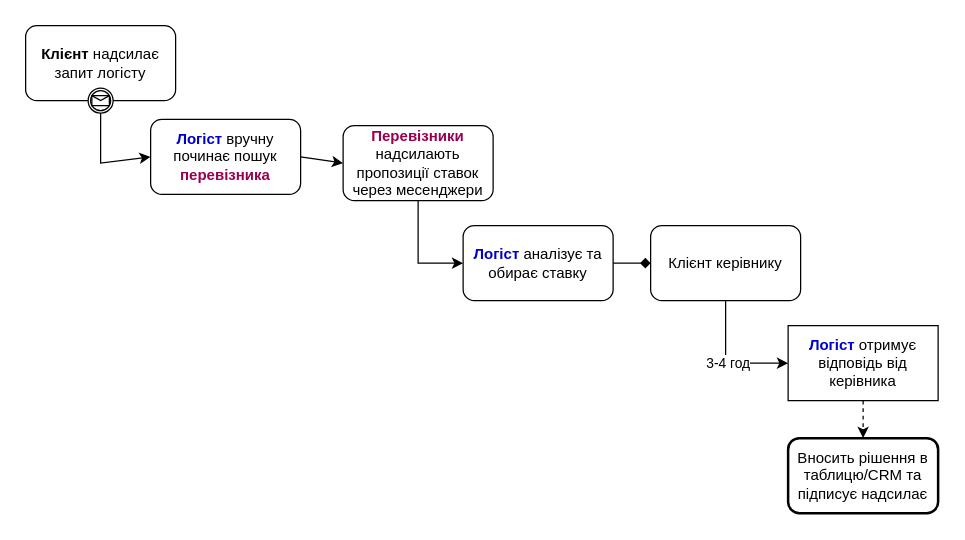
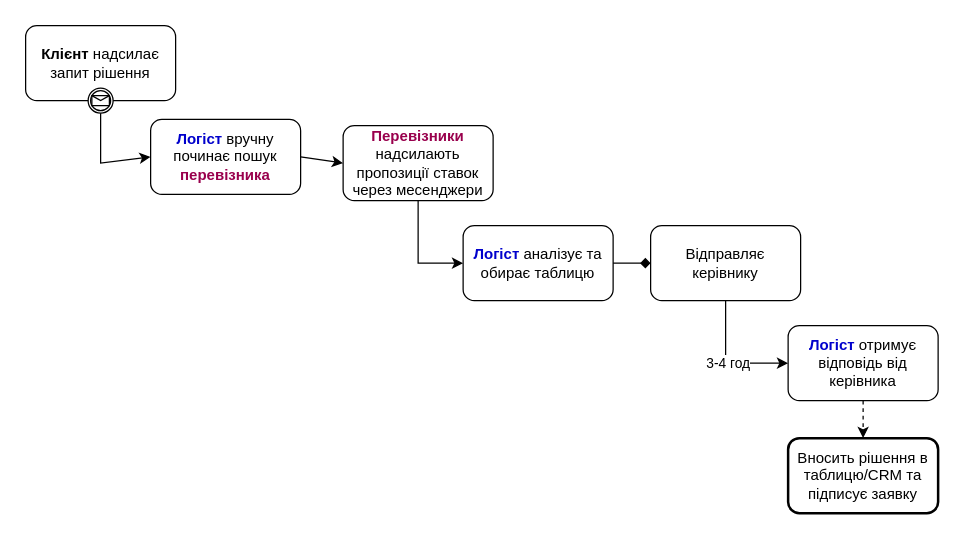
- <mxCell id="2" value="&lt;b&gt;Клієнт &lt;/b&gt;надсилає запит логісту" style="rounded=1;whiteSpace=wrap;html=1;" vertex="1" parent="1"><mxGeometry x="20" y="20" width="120" height="60" as="geometry" /></mxCell>
+ <mxCell id="2" value="&lt;b&gt;Клієнт &lt;/b&gt;надсилає запит рішення" style="rounded=1;whiteSpace=wrap;html=1;" vertex="1" parent="1"><mxGeometry x="20" y="20" width="120" height="60" as="geometry" /></mxCell>
- <mxCell id="8" value="&lt;font&gt;&lt;b style=&quot;color: light-dark(rgb(0, 0, 204), rgb(212, 212, 255));&quot;&gt;Логіст&lt;/b&gt;&lt;font style=&quot;color: rgb(0, 0, 0);&quot;&gt; аналізує та обирає ставку&lt;/font&gt;&lt;/font&gt;" style="rounded=1;whiteSpace=wrap;html=1;" vertex="1" parent="1"><mxGeometry x="370" y="180" width="120" height="60" as="geometry" /></mxCell>
+ <mxCell id="8" value="&lt;font&gt;&lt;b style=&quot;color: light-dark(rgb(0, 0, 204), rgb(212, 212, 255));&quot;&gt;Логіст&lt;/b&gt;&lt;font style=&quot;color: rgb(0, 0, 0);&quot;&gt; аналізує та обирає таблицю&lt;/font&gt;&lt;/font&gt;" style="rounded=1;whiteSpace=wrap;html=1;" vertex="1" parent="1"><mxGeometry x="370" y="180" width="120" height="60" as="geometry" /></mxCell>
- <mxCell id="10" value="Клієнт керівнику" style="rounded=1;whiteSpace=wrap;html=1;" vertex="1" parent="1"><mxGeometry x="520" y="180" width="120" height="60" as="geometry" /></mxCell>
+ <mxCell id="10" value="Відправляє керівнику" style="rounded=1;whiteSpace=wrap;html=1;" vertex="1" parent="1"><mxGeometry x="520" y="180" width="120" height="60" as="geometry" /></mxCell>
- <mxCell id="16" value="&lt;b style=&quot;color: light-dark(rgb(0, 0, 204), rgb(212, 212, 255));&quot;&gt;Логіст&lt;/b&gt;&amp;nbsp;отримує відповідь від керівника" style="whiteSpace=wrap;html=1;rounded=0;" vertex="1" parent="1"><mxGeometry x="630" y="260" width="120" height="60" as="geometry" /></mxCell>
+ <mxCell id="16" value="&lt;b style=&quot;color: light-dark(rgb(0, 0, 204), rgb(212, 212, 255));&quot;&gt;Логіст&lt;/b&gt;&amp;nbsp;отримує відповідь від керівника" style="rounded=1;whiteSpace=wrap;html=1;" vertex="1" parent="1"><mxGeometry x="630" y="260" width="120" height="60" as="geometry" /></mxCell>
- <mxCell id="17" value="В&lt;span style=&quot;background-color: transparent; color: light-dark(rgb(0, 0, 0), rgb(255, 255, 255));&quot;&gt;носить рішення в таблицю/CRM та підписує надсилає&lt;/span&gt;" style="rounded=1;whiteSpace=wrap;html=1;strokeWidth=2;" vertex="1" parent="1"><mxGeometry x="630" y="350" width="120" height="60" as="geometry" /></mxCell>
+ <mxCell id="17" value="В&lt;span style=&quot;background-color: transparent; color: light-dark(rgb(0, 0, 0), rgb(255, 255, 255));&quot;&gt;носить рішення в таблицю/CRM та підписує заявку&lt;/span&gt;" style="rounded=1;whiteSpace=wrap;html=1;strokeWidth=2;" vertex="1" parent="1"><mxGeometry x="630" y="350" width="120" height="60" as="geometry" /></mxCell>
